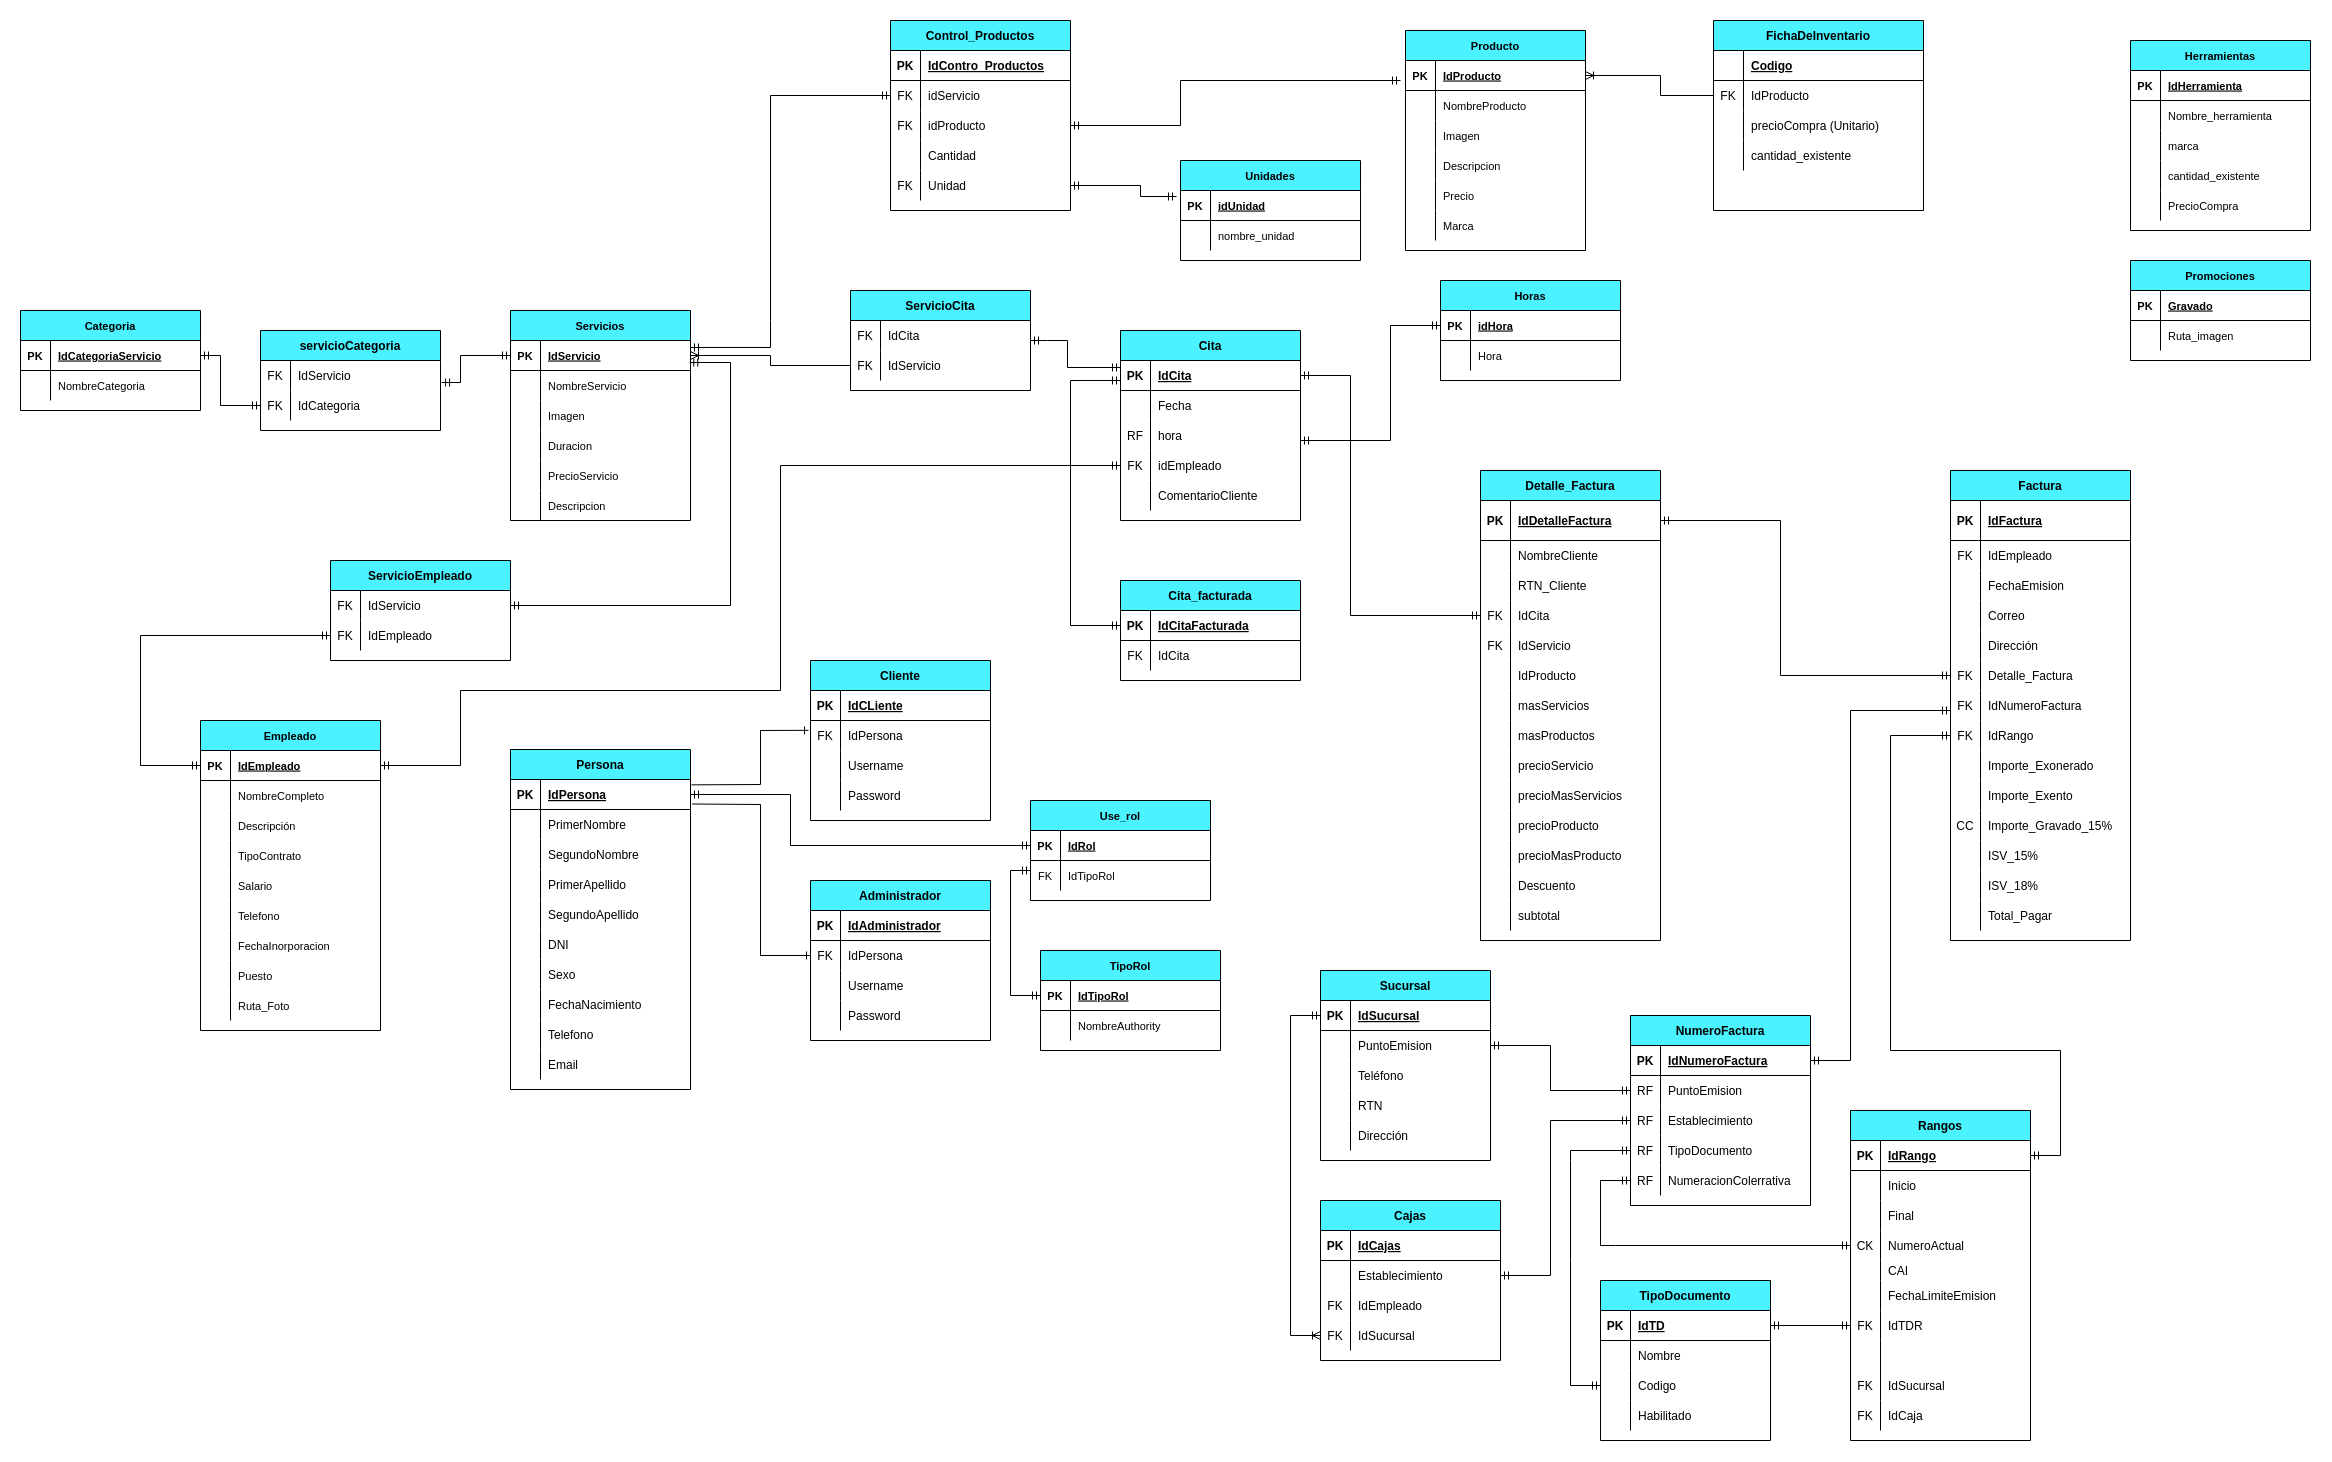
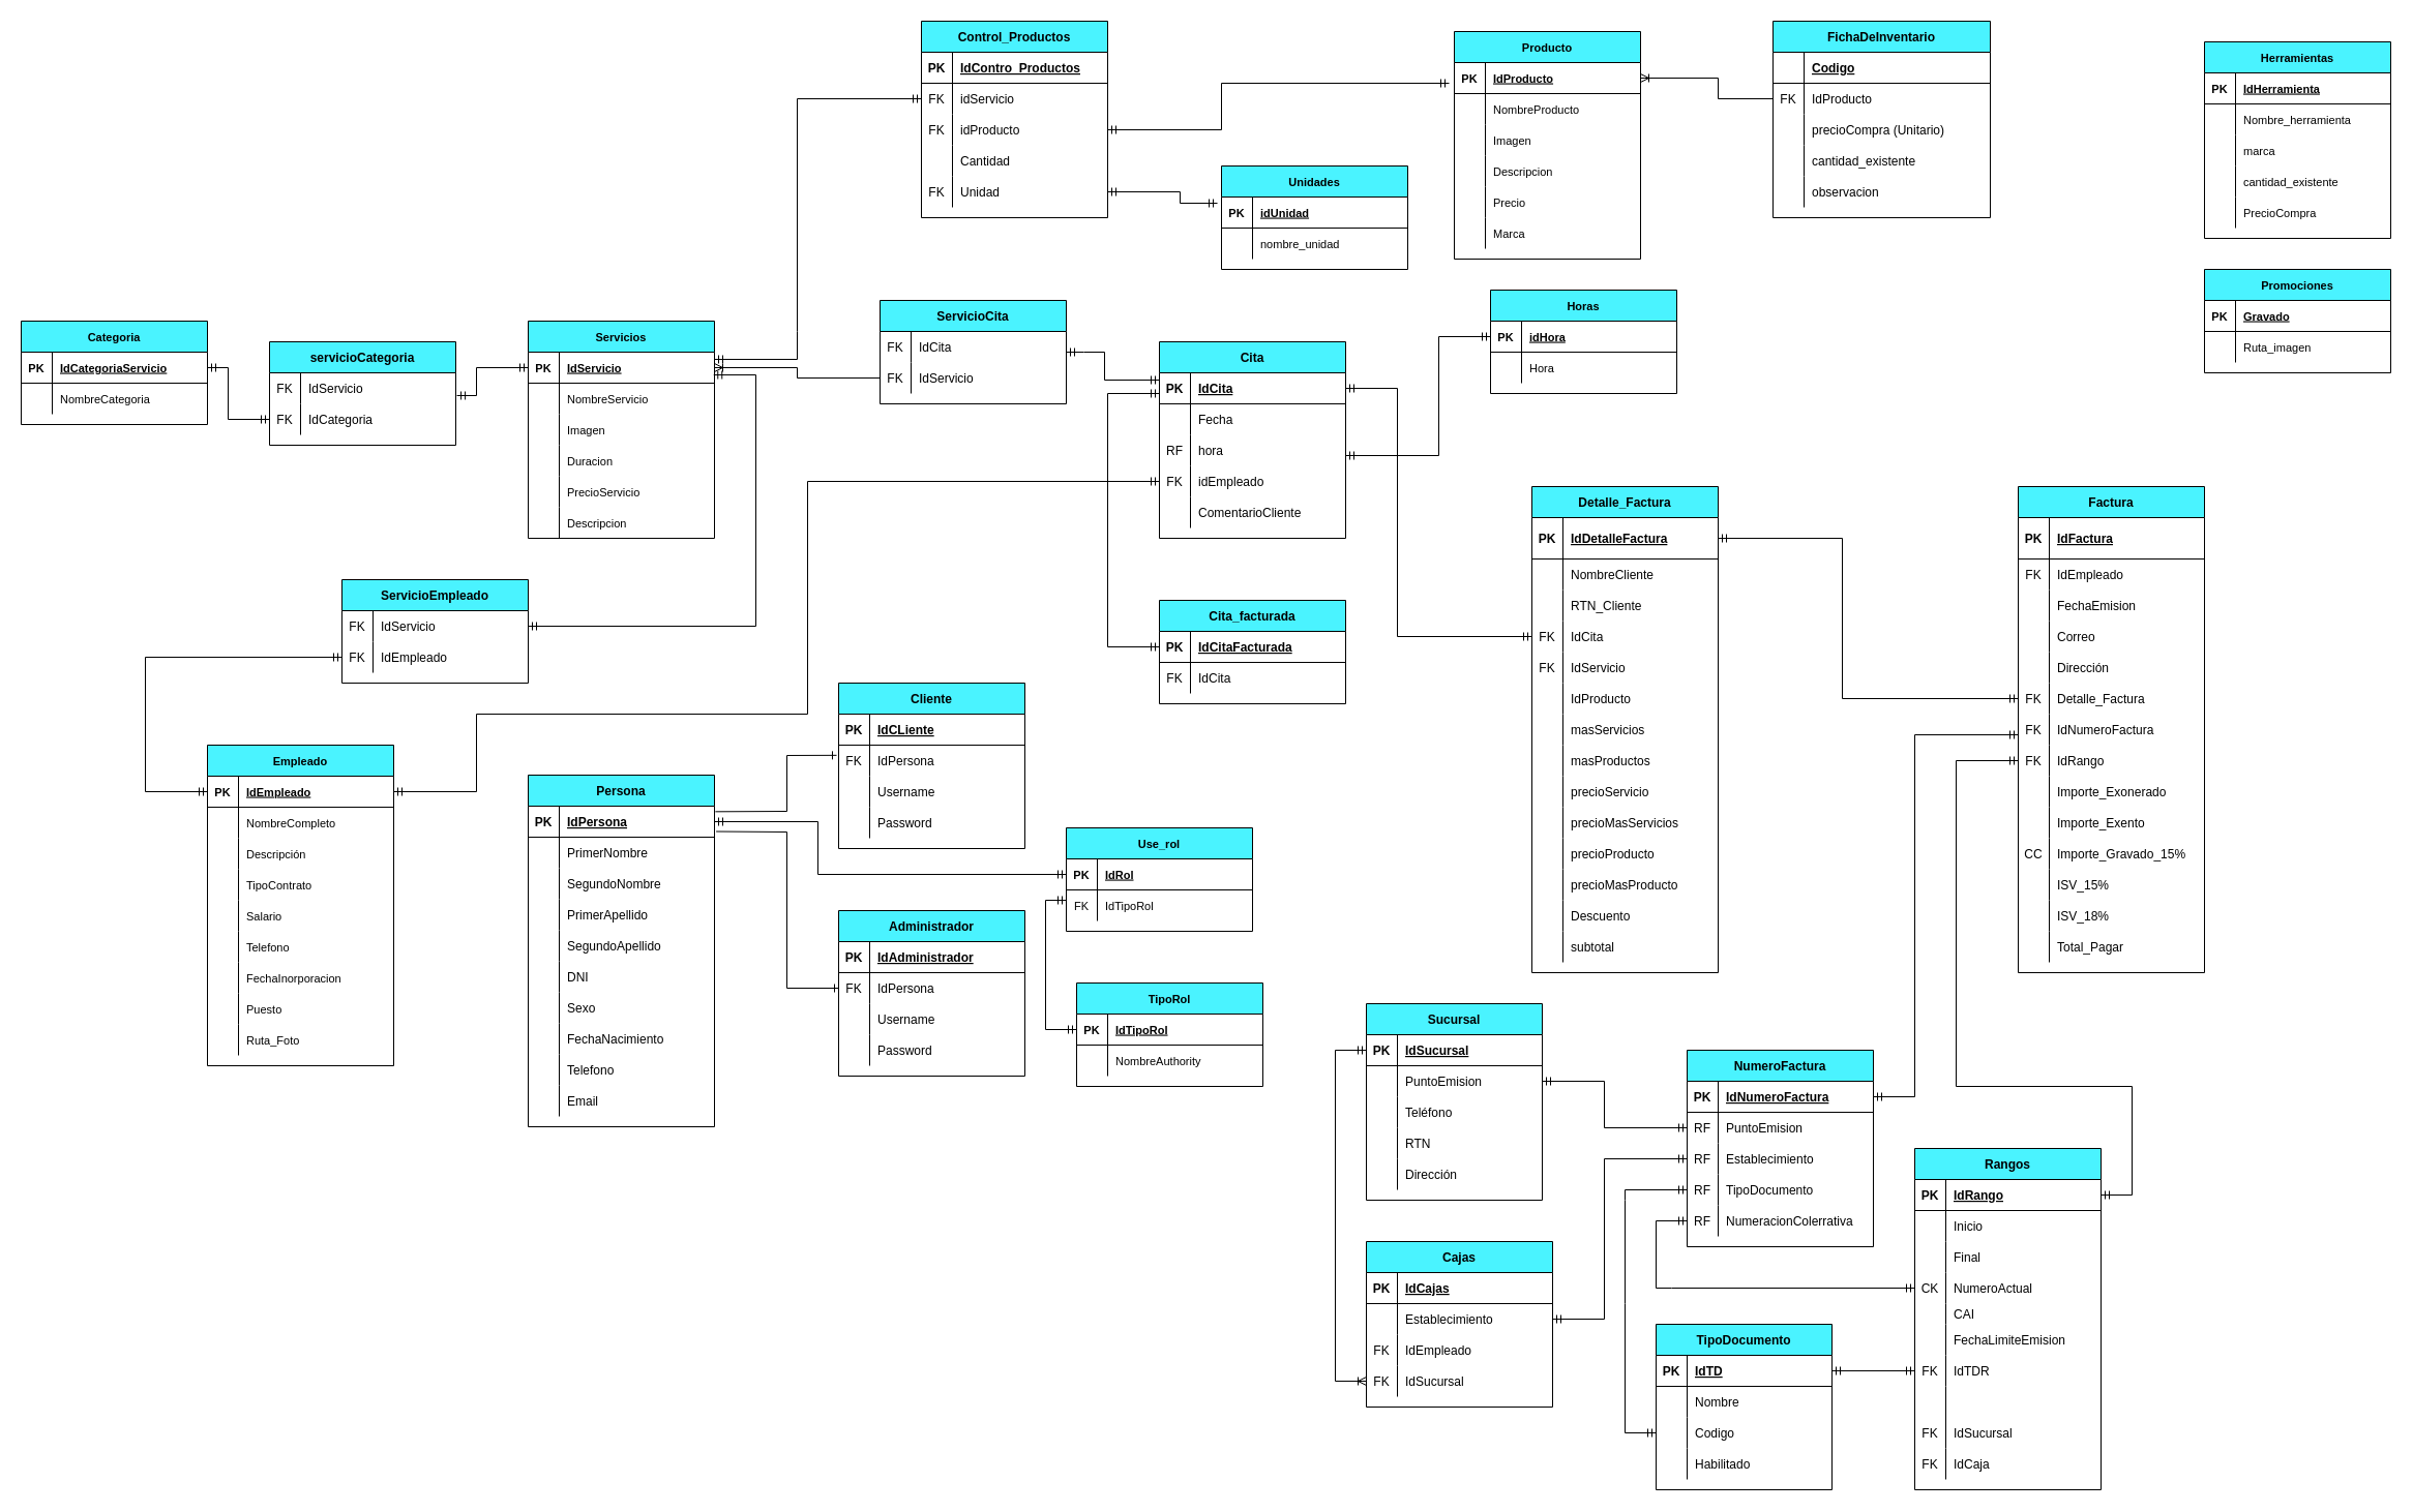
+ <mxCell id="173" value="observacion" style="shape=partialRectangle;connectable=0;fillColor=none;top=0;left=0;bottom=0;right=0;align=left;spacingLeft=6;overflow=hidden;" parent="171" vertex="1"><mxGeometry x="30" width="180" height="30" as="geometry"><mxRectangle width="180" height="30" as="alternateBounds" /></mxGeometry></mxCell>
